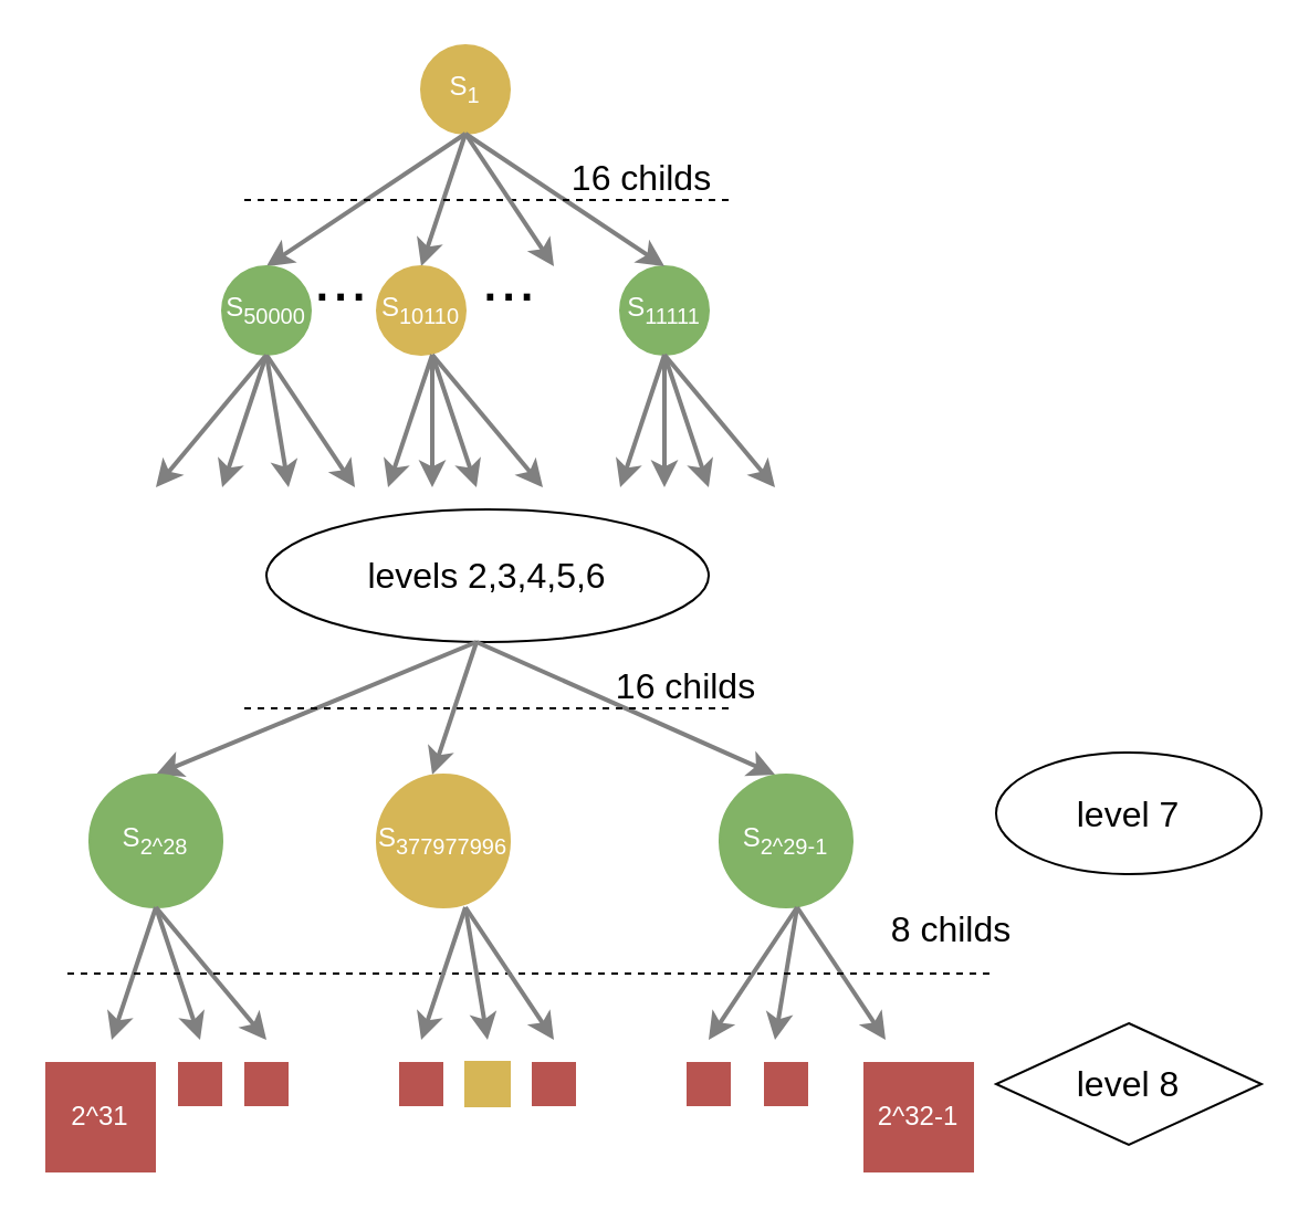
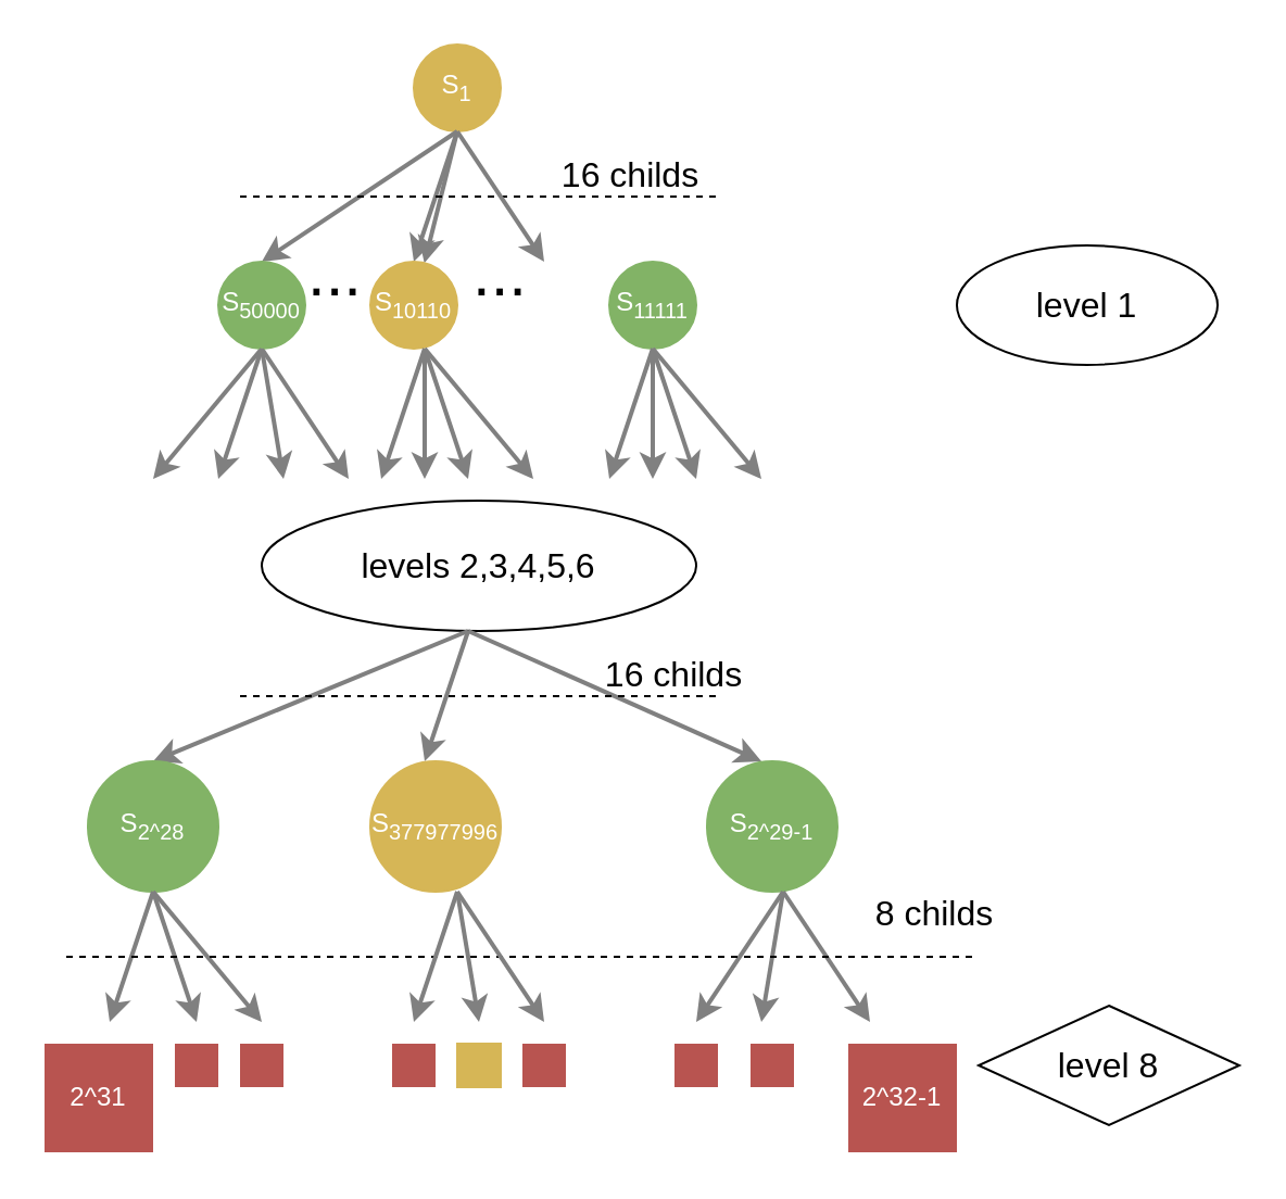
- <mxCell id="8" style="rounded=0;orthogonalLoop=1;jettySize=auto;html=1;exitX=0.5;exitY=1;exitDx=0;exitDy=0;fontSize=12;fontColor=#FFFFFF;entryX=0.5;entryY=0;entryDx=0;entryDy=0;strokeWidth=2;strokeColor=#808080;" edge="1" parent="1" source="3" target="4"><mxGeometry relative="1" as="geometry"><mxPoint x="-80" y="160" as="sourcePoint" /><mxPoint x="-170" y="190" as="targetPoint" /></mxGeometry></mxCell>
+ <mxCell id="8" style="rounded=0;orthogonalLoop=1;jettySize=auto;html=1;exitX=0.5;exitY=1;exitDx=0;exitDy=0;fontSize=12;fontColor=#FFFFFF;strokeWidth=2;strokeColor=#808080;" edge="1" parent="1" source="3" target="12"><mxGeometry relative="1" as="geometry"><mxPoint x="-80" y="160" as="sourcePoint" /><mxPoint x="-170" y="190" as="targetPoint" /></mxGeometry></mxCell>
+ <mxCell id="56" value="level 1" style="ellipse;whiteSpace=wrap;html=1;strokeWidth=1;fontSize=16;" vertex="1" parent="1"><mxGeometry x="440" y="112.5" width="120" height="55" as="geometry" /></mxCell>
- <mxCell id="57" value="level 7" style="ellipse;whiteSpace=wrap;html=1;strokeWidth=1;fontSize=16;" vertex="1" parent="1"><mxGeometry x="450" y="340" width="120" height="55" as="geometry" /></mxCell>
